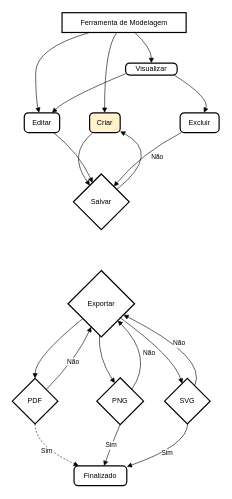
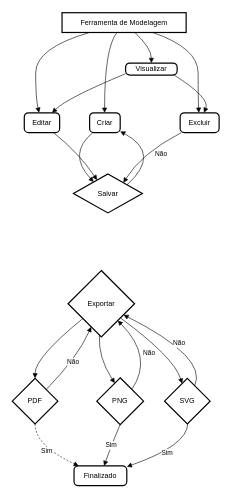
+ <mxCell id="15" value="" style="curved=1;startArrow=none;endArrow=block;exitX=0.74;exitY=1.02;entryX=0.48;entryY=0.01;" edge="1" parent="1" source="2" target="5"><mxGeometry relative="1" as="geometry"><Array as="points"><mxPoint x="330" y="79" /><mxPoint x="330" y="162" /></Array></mxGeometry></mxCell>
- <mxCell id="3" value="Criar" style="rounded=1;absoluteArcSize=1;arcSize=14;whiteSpace=wrap;strokeWidth=2;fillColor=#fff2cc;" vertex="1" parent="1"><mxGeometry x="149" y="187" width="51" height="33" as="geometry" /></mxCell>
+ <mxCell id="3" value="Criar" style="rounded=1;absoluteArcSize=1;arcSize=14;whiteSpace=wrap;strokeWidth=2;" vertex="1" parent="1"><mxGeometry x="149" y="187" width="51" height="33" as="geometry" /></mxCell>
- <mxCell id="7" value="Salvar" style="rhombus;strokeWidth=2;whiteSpace=wrap;" vertex="1" parent="1"><mxGeometry x="122" y="289" width="93" height="93" as="geometry" /></mxCell>
+ <mxCell id="7" value="Salvar" style="rhombus;strokeWidth=2;whiteSpace=wrap;" vertex="1" parent="1"><mxGeometry x="122" y="289" width="115" height="65" as="geometry" /></mxCell>
